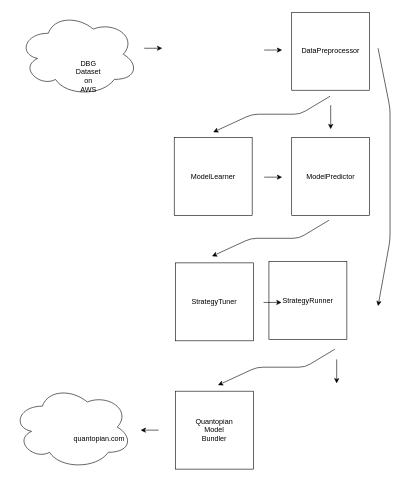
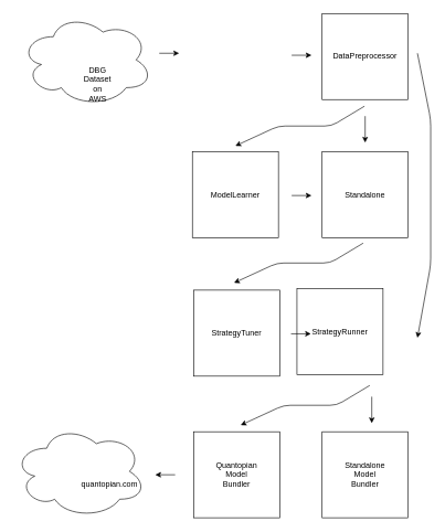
- <mxCell id="6" value="ModelPredictor" style="text;html=1;strokeColor=#000000;fillColor=none;align=center;verticalAlign=middle;whiteSpace=wrap;rounded=0;" vertex="1" parent="1"><mxGeometry x="486" y="229" width="130" height="130" as="geometry" /></mxCell>
+ <mxCell id="6" value="Standalone" style="text;html=1;strokeColor=#000000;fillColor=none;align=center;verticalAlign=middle;whiteSpace=wrap;rounded=0;" vertex="1" parent="1"><mxGeometry x="486" y="229" width="130" height="130" as="geometry" /></mxCell>
+ <mxCell id="22" value="Standalone&lt;br&gt;Model&lt;br&gt;Bundler&lt;br&gt;" style="text;html=1;strokeColor=#000000;fillColor=none;align=center;verticalAlign=middle;whiteSpace=wrap;rounded=0;" vertex="1" parent="1"><mxGeometry x="486" y="652" width="130" height="130" as="geometry" /></mxCell>
